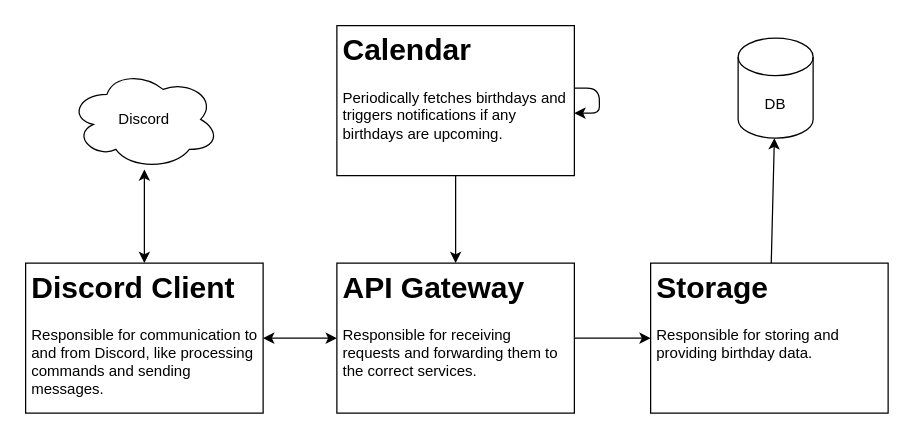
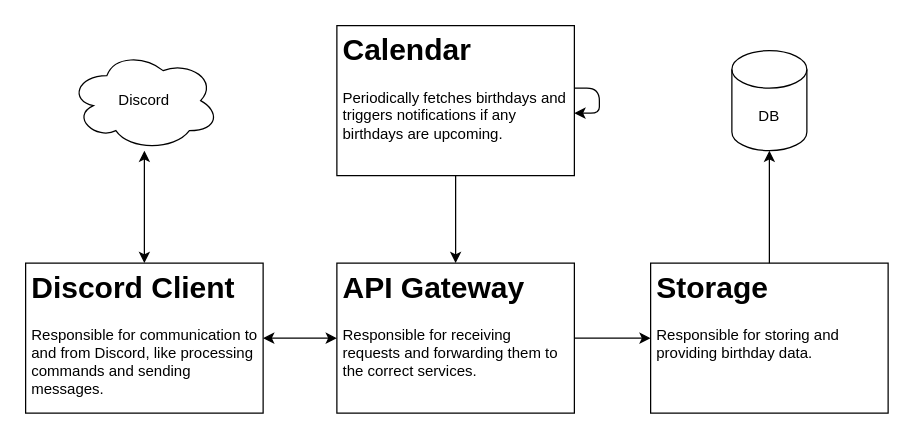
- <mxCell id="12" value="DB" style="shape=cylinder3;whiteSpace=wrap;html=1;boundedLbl=1;backgroundOutline=1;size=15;" vertex="1" parent="1"><mxGeometry x="590" y="30" width="60" height="80" as="geometry" /></mxCell>
+ <mxCell id="12" value="DB" style="shape=cylinder3;whiteSpace=wrap;html=1;boundedLbl=1;backgroundOutline=1;size=15;" vertex="1" parent="1"><mxGeometry x="585" y="40" width="60" height="80" as="geometry" /></mxCell>
- <mxCell id="10" value="Discord" style="ellipse;shape=cloud;whiteSpace=wrap;html=1;" vertex="1" parent="1"><mxGeometry x="55" y="55" width="120" height="80" as="geometry" /></mxCell>
+ <mxCell id="10" value="Discord" style="ellipse;shape=cloud;whiteSpace=wrap;html=1;" vertex="1" parent="1"><mxGeometry x="55" y="40" width="120" height="80" as="geometry" /></mxCell>
